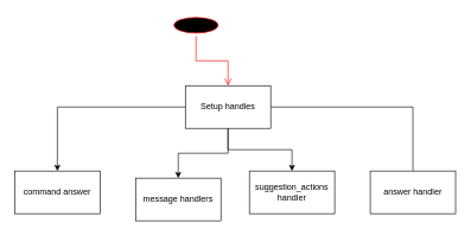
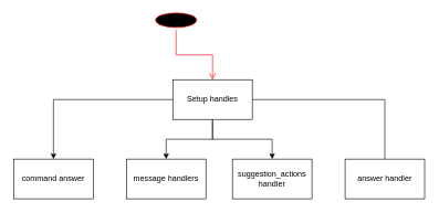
- <mxCell id="2" value="main()" style="ellipse;html=1;shape=startState;fillColor=#000000;strokeColor=#ff0000;" vertex="1" parent="1"><mxGeometry x="240" y="20" width="70" height="30" as="geometry" /></mxCell>
+ <mxCell id="2" value="main()" style="ellipse;html=1;shape=startState;fillColor=#000000;strokeColor=#ff0000;" vertex="1" parent="1"><mxGeometry x="230" y="15" width="70" height="30" as="geometry" /></mxCell>
- <mxCell id="10" value="message handlers" style="rounded=0;whiteSpace=wrap;html=1;" vertex="1" parent="1"><mxGeometry x="190" y="250" width="120" height="60" as="geometry" /></mxCell>
+ <mxCell id="10" value="message handlers" style="rounded=0;whiteSpace=wrap;html=1;" vertex="1" parent="1"><mxGeometry x="190" y="240" width="120" height="60" as="geometry" /></mxCell>
